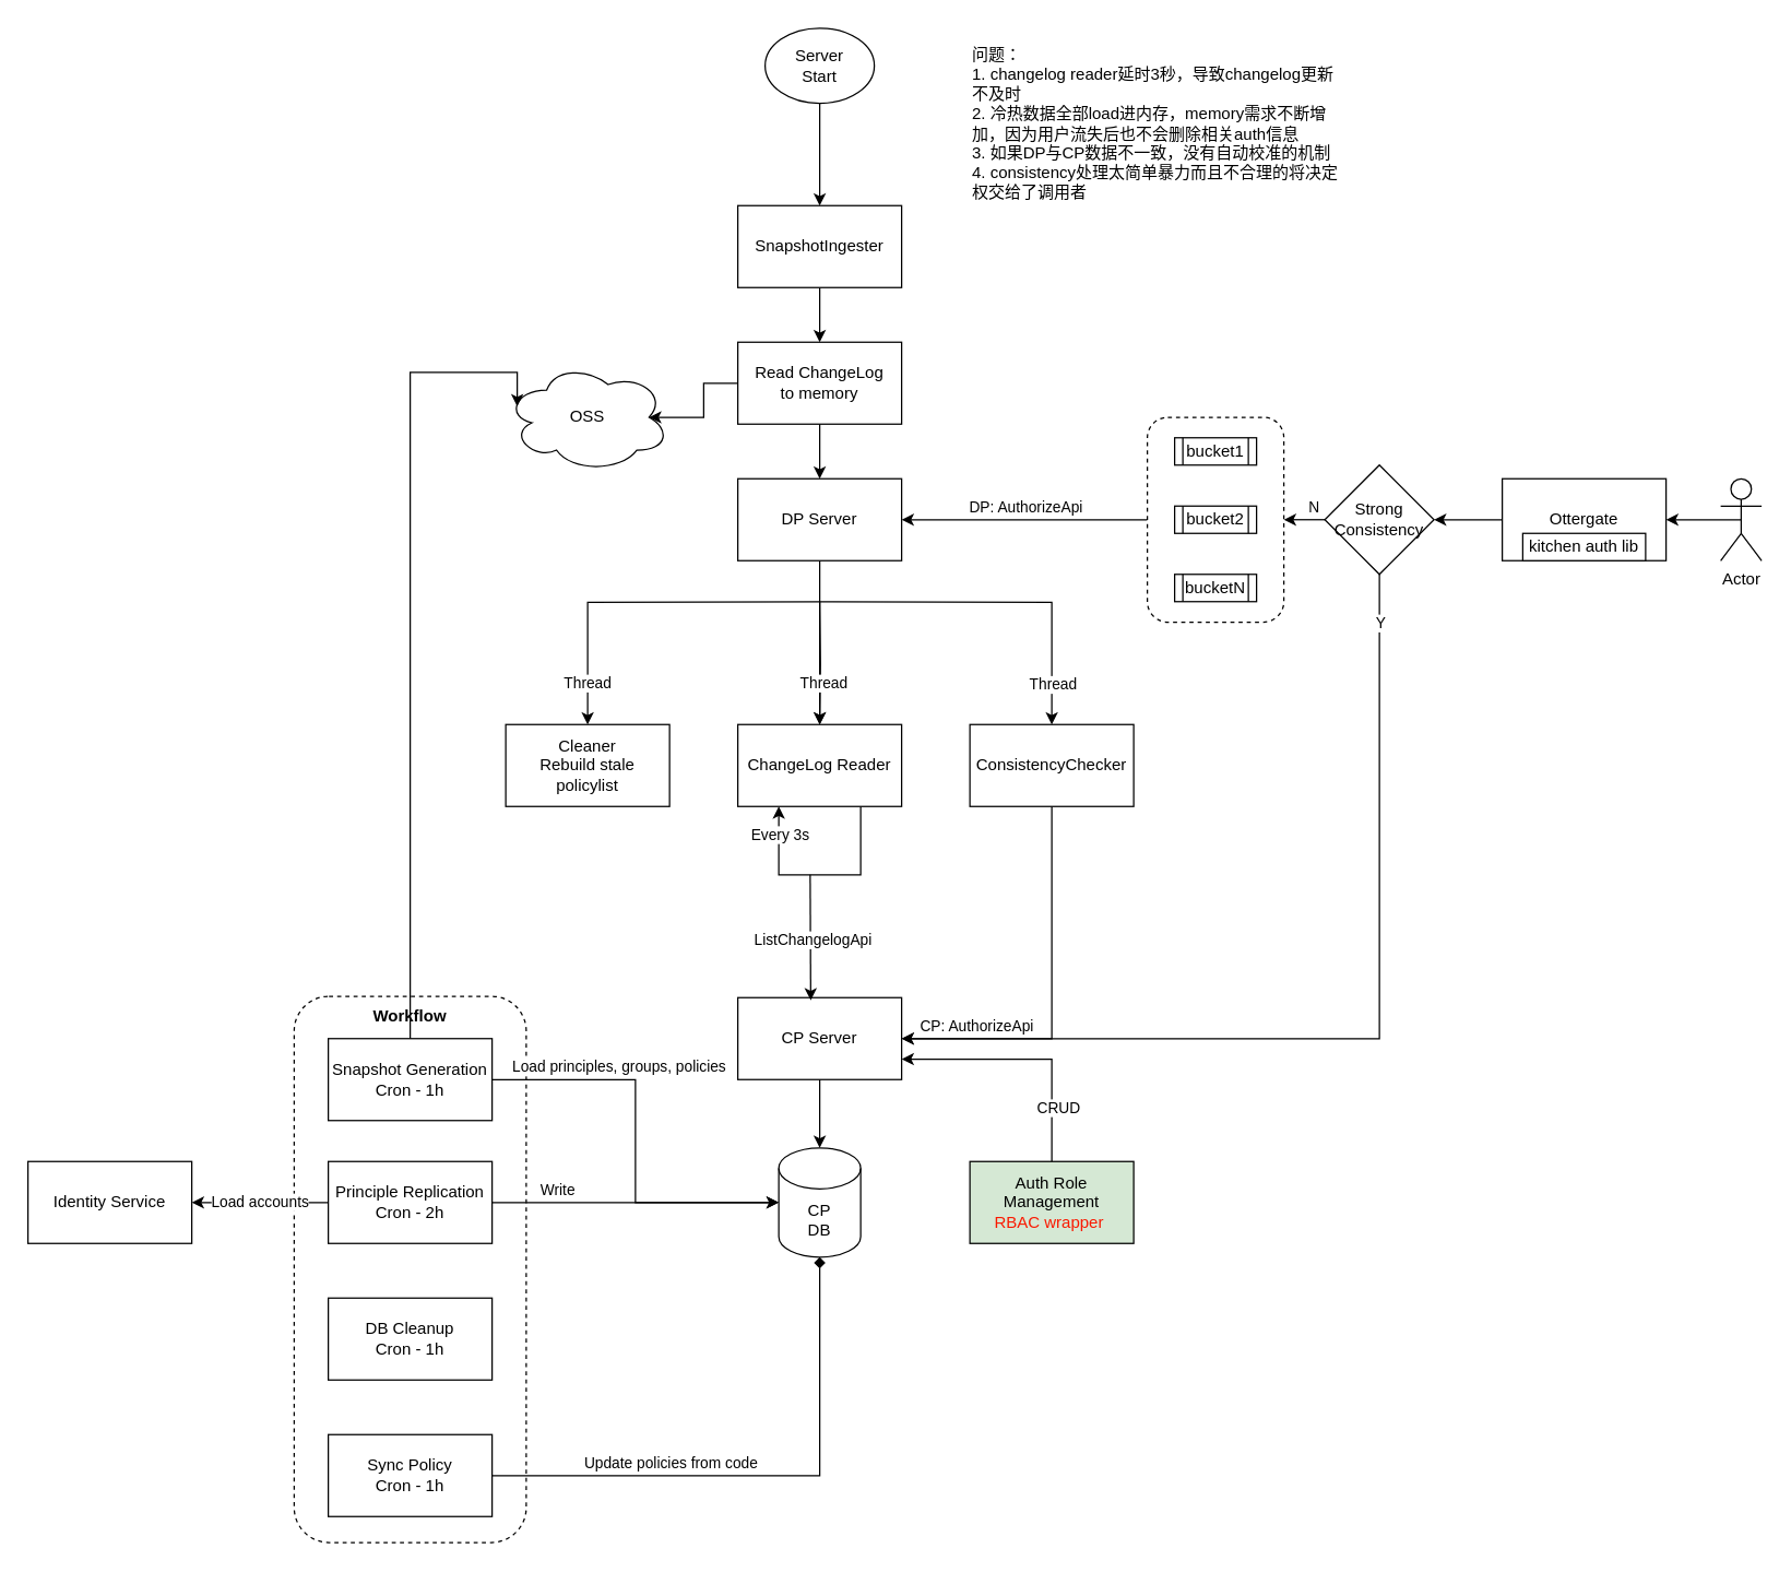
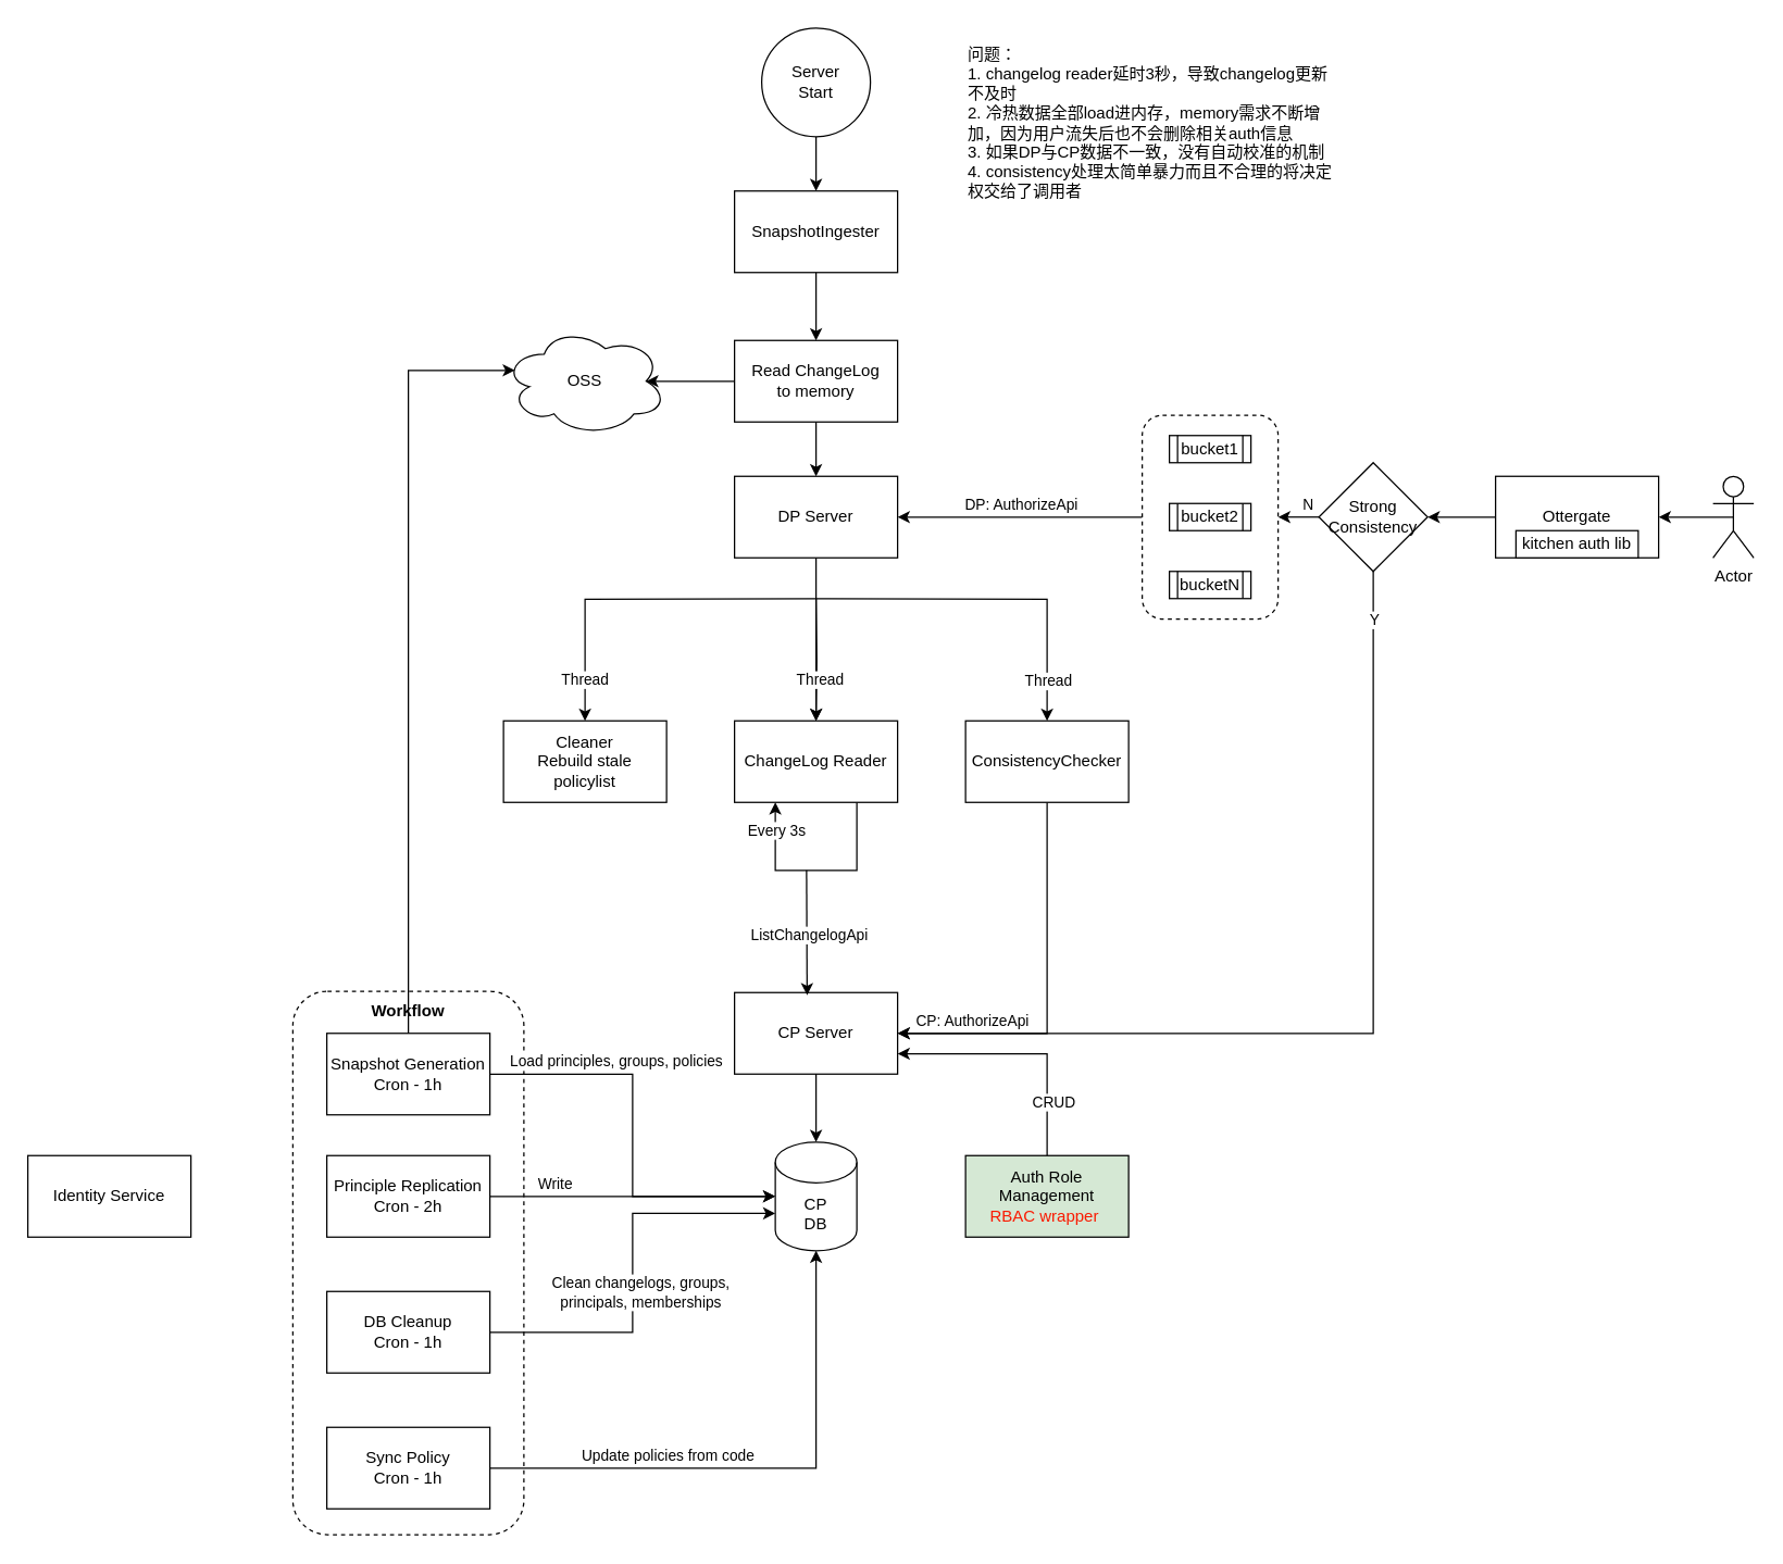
- <mxCell id="7" value="Server&lt;br&gt;Start" style="ellipse;whiteSpace=wrap;html=1;aspect=fixed;" vertex="1" parent="1"><mxGeometry x="560" y="20" width="80" height="55" as="geometry" /></mxCell>
+ <mxCell id="7" value="Server&lt;br&gt;Start" style="ellipse;whiteSpace=wrap;html=1;aspect=fixed;" vertex="1" parent="1"><mxGeometry x="560" y="20" width="80" height="80" as="geometry" /></mxCell>
- <mxCell id="9" value="SnapshotIngester" style="whiteSpace=wrap;html=1;" vertex="1" parent="1"><mxGeometry x="540" y="150" width="120" height="60" as="geometry" /></mxCell>
+ <mxCell id="9" value="SnapshotIngester" style="whiteSpace=wrap;html=1;" vertex="1" parent="1"><mxGeometry x="540" y="140" width="120" height="60" as="geometry" /></mxCell>
- <mxCell id="41" value="OSS" style="ellipse;shape=cloud;whiteSpace=wrap;html=1;" vertex="1" parent="1"><mxGeometry x="370" y="265" width="120" height="80" as="geometry" /></mxCell>
+ <mxCell id="41" value="OSS" style="ellipse;shape=cloud;whiteSpace=wrap;html=1;" vertex="1" parent="1"><mxGeometry x="370" y="240" width="120" height="80" as="geometry" /></mxCell>
- <mxCell id="48" value="Load accounts" style="edgeStyle=orthogonalEdgeStyle;rounded=0;orthogonalLoop=1;jettySize=auto;html=1;exitX=0;exitY=0.5;exitDx=0;exitDy=0;" edge="1" parent="1" source="51" target="52"><mxGeometry relative="1" as="geometry" /></mxCell>
- <mxCell id="57" style="edgeStyle=orthogonalEdgeStyle;rounded=0;orthogonalLoop=1;jettySize=auto;html=1;exitX=1;exitY=0.5;exitDx=0;exitDy=0;entryX=0.5;entryY=1;entryDx=0;entryDy=0;entryPerimeter=0;endArrow=diamond;" edge="1" parent="1" source="56" target="43"><mxGeometry relative="1" as="geometry" /></mxCell>
+ <mxCell id="57" style="edgeStyle=orthogonalEdgeStyle;rounded=0;orthogonalLoop=1;jettySize=auto;html=1;exitX=1;exitY=0.5;exitDx=0;exitDy=0;entryX=0.5;entryY=1;entryDx=0;entryDy=0;entryPerimeter=0;" edge="1" parent="1" source="56" target="43"><mxGeometry relative="1" as="geometry" /></mxCell>
+ <mxCell id="53" style="edgeStyle=orthogonalEdgeStyle;rounded=0;orthogonalLoop=1;jettySize=auto;html=1;exitX=1;exitY=0.5;exitDx=0;exitDy=0;entryX=0;entryY=0;entryDx=0;entryDy=52.5;entryPerimeter=0;" edge="1" parent="1" source="55" target="43"><mxGeometry relative="1" as="geometry" /></mxCell>
+ <mxCell id="54" value="Clean changelogs, groups,&lt;br&gt;principals, memberships" style="edgeLabel;html=1;align=center;verticalAlign=middle;resizable=0;points=[];" vertex="1" connectable="0" parent="53"><mxGeometry x="-0.586" y="2" relative="1" as="geometry"><mxPoint x="48" y="-28" as="offset" /></mxGeometry></mxCell>
